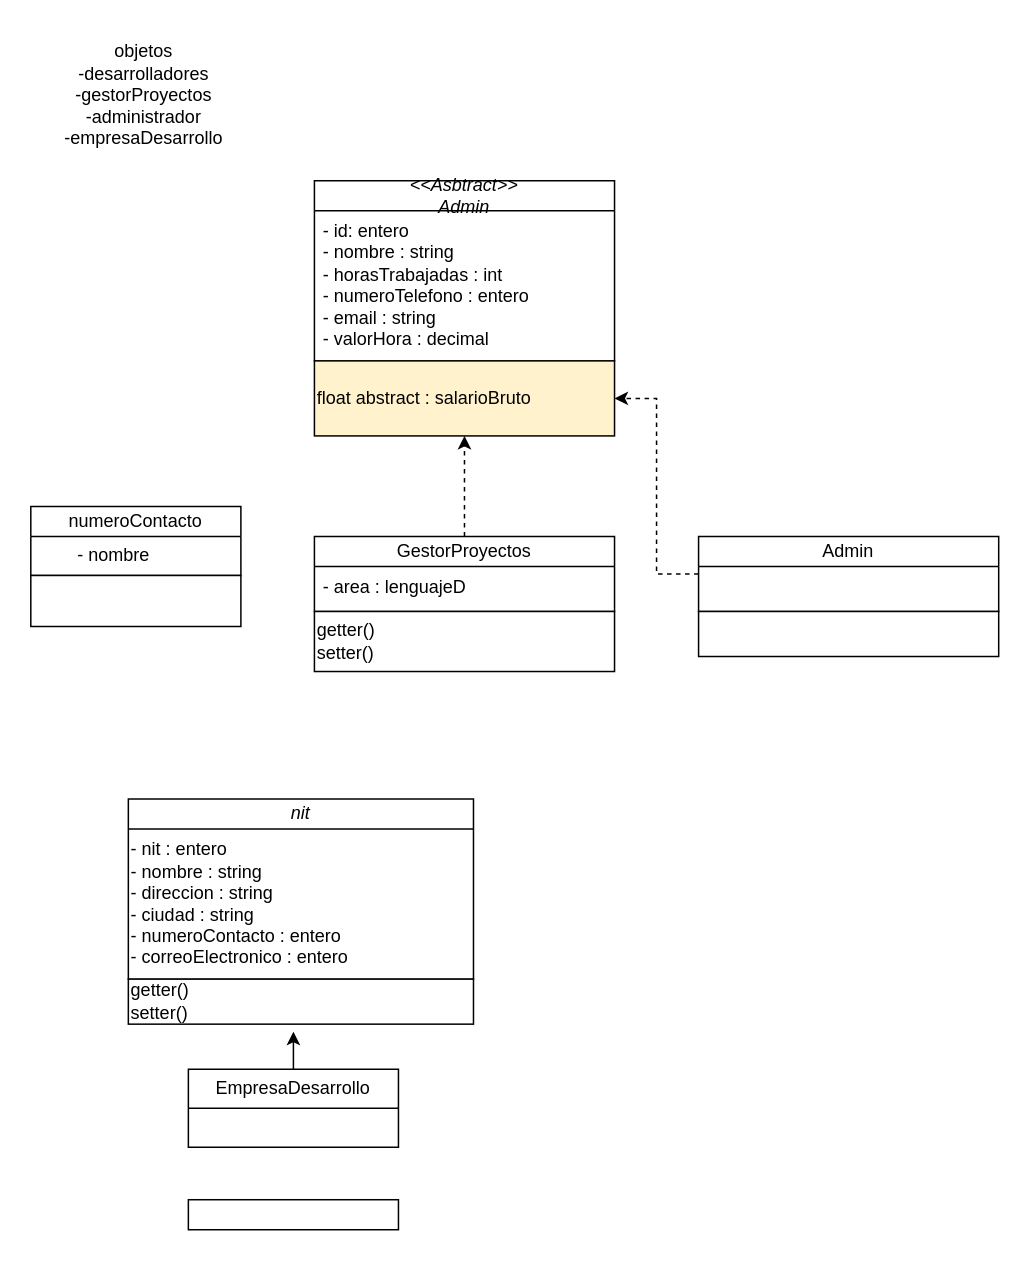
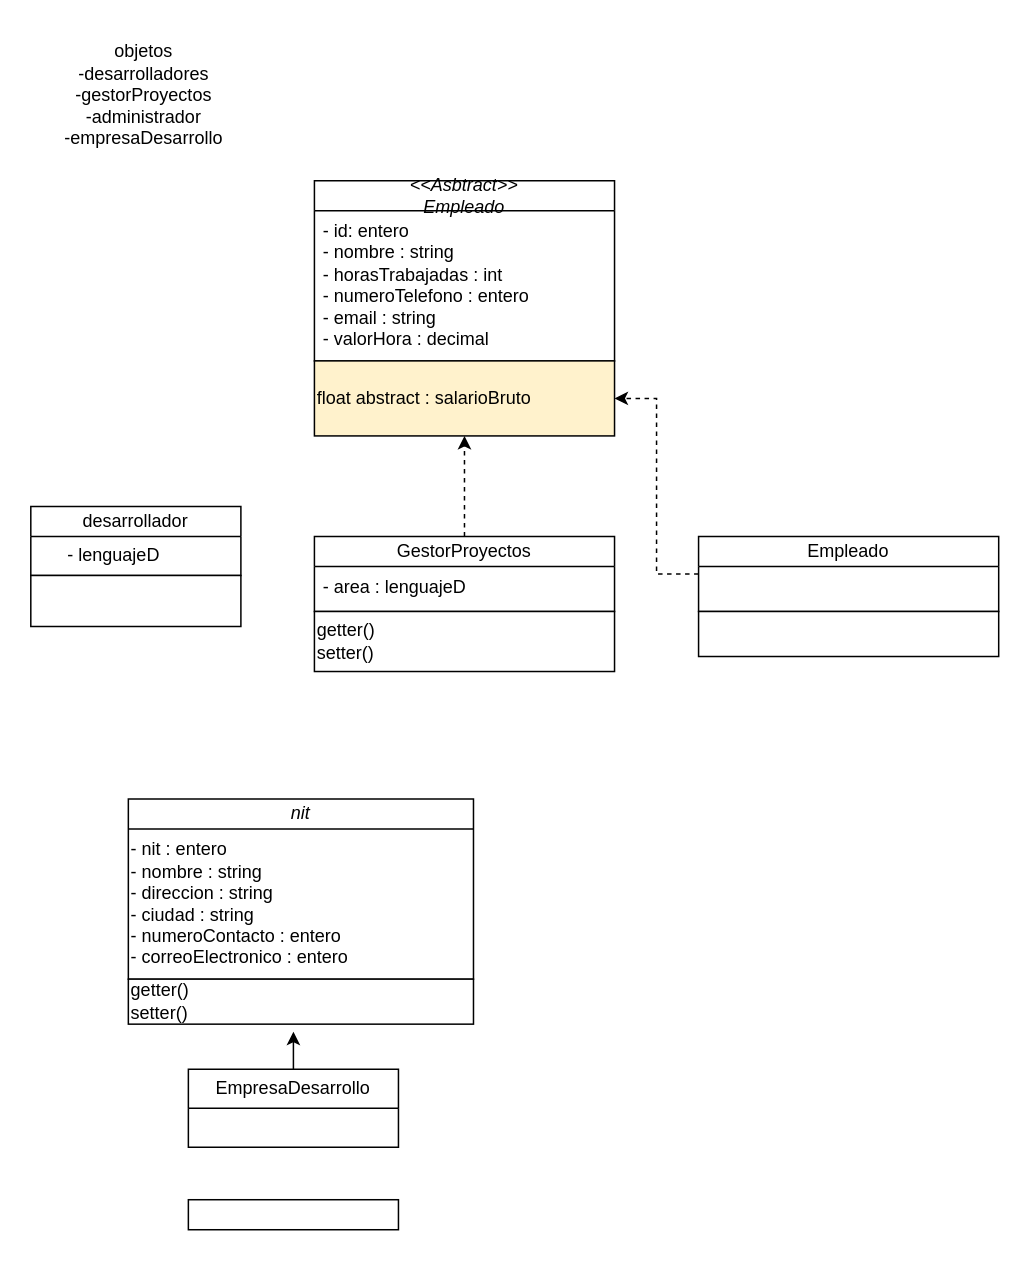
- <mxCell id="7" value="&lt;i&gt;&amp;lt;&amp;lt;Asbtract&amp;gt;&amp;gt;&lt;/i&gt;&lt;div&gt;&lt;i&gt;Admin&lt;/i&gt;&lt;/div&gt;" style="swimlane;fontStyle=0;childLayout=stackLayout;horizontal=1;startSize=20;fillColor=none;horizontalStack=0;resizeParent=1;resizeParentMax=0;resizeLast=0;collapsible=1;marginBottom=0;whiteSpace=wrap;html=1;movable=1;resizable=1;rotatable=1;deletable=1;editable=1;locked=0;connectable=1;" parent="6" vertex="1"><mxGeometry width="200" height="120" as="geometry" /></mxCell>
+ <mxCell id="7" value="&lt;i&gt;&amp;lt;&amp;lt;Asbtract&amp;gt;&amp;gt;&lt;/i&gt;&lt;div&gt;&lt;i&gt;Empleado&lt;/i&gt;&lt;/div&gt;" style="swimlane;fontStyle=0;childLayout=stackLayout;horizontal=1;startSize=20;fillColor=none;horizontalStack=0;resizeParent=1;resizeParentMax=0;resizeLast=0;collapsible=1;marginBottom=0;whiteSpace=wrap;html=1;movable=1;resizable=1;rotatable=1;deletable=1;editable=1;locked=0;connectable=1;" parent="6" vertex="1"><mxGeometry width="200" height="120" as="geometry" /></mxCell>
- <mxCell id="4" value="numeroContacto" style="swimlane;fontStyle=0;childLayout=stackLayout;horizontal=1;startSize=20;fillColor=none;horizontalStack=0;resizeParent=1;resizeParentMax=0;resizeLast=0;collapsible=1;marginBottom=0;whiteSpace=wrap;html=1;" parent="3" vertex="1"><mxGeometry width="140" height="46" as="geometry" /></mxCell>
+ <mxCell id="4" value="desarrollador" style="swimlane;fontStyle=0;childLayout=stackLayout;horizontal=1;startSize=20;fillColor=none;horizontalStack=0;resizeParent=1;resizeParentMax=0;resizeLast=0;collapsible=1;marginBottom=0;whiteSpace=wrap;html=1;" parent="3" vertex="1"><mxGeometry width="140" height="46" as="geometry" /></mxCell>
- <mxCell id="16" value="Admin" style="swimlane;fontStyle=0;childLayout=stackLayout;horizontal=1;startSize=20;fillColor=none;horizontalStack=0;resizeParent=1;resizeParentMax=0;resizeLast=0;collapsible=1;marginBottom=0;whiteSpace=wrap;html=1;movable=1;resizable=1;rotatable=1;deletable=1;editable=1;locked=0;connectable=1;container=0;" parent="1" vertex="1"><mxGeometry x="465" y="357" width="200" height="50" as="geometry" /></mxCell>
+ <mxCell id="16" value="Empleado" style="swimlane;fontStyle=0;childLayout=stackLayout;horizontal=1;startSize=20;fillColor=none;horizontalStack=0;resizeParent=1;resizeParentMax=0;resizeLast=0;collapsible=1;marginBottom=0;whiteSpace=wrap;html=1;movable=1;resizable=1;rotatable=1;deletable=1;editable=1;locked=0;connectable=1;container=0;" parent="1" vertex="1"><mxGeometry x="465" y="357" width="200" height="50" as="geometry" /></mxCell>
- <mxCell id="26" value="- nombre" style="text;html=1;align=center;verticalAlign=middle;resizable=0;points=[];autosize=1;strokeColor=none;fillColor=none;" vertex="1" parent="1"><mxGeometry x="35" y="355" width="80" height="30" as="geometry" /></mxCell>
+ <mxCell id="26" value="- lenguajeD" style="text;html=1;align=center;verticalAlign=middle;resizable=0;points=[];autosize=1;strokeColor=none;fillColor=none;" vertex="1" parent="1"><mxGeometry x="35" y="355" width="80" height="30" as="geometry" /></mxCell>
